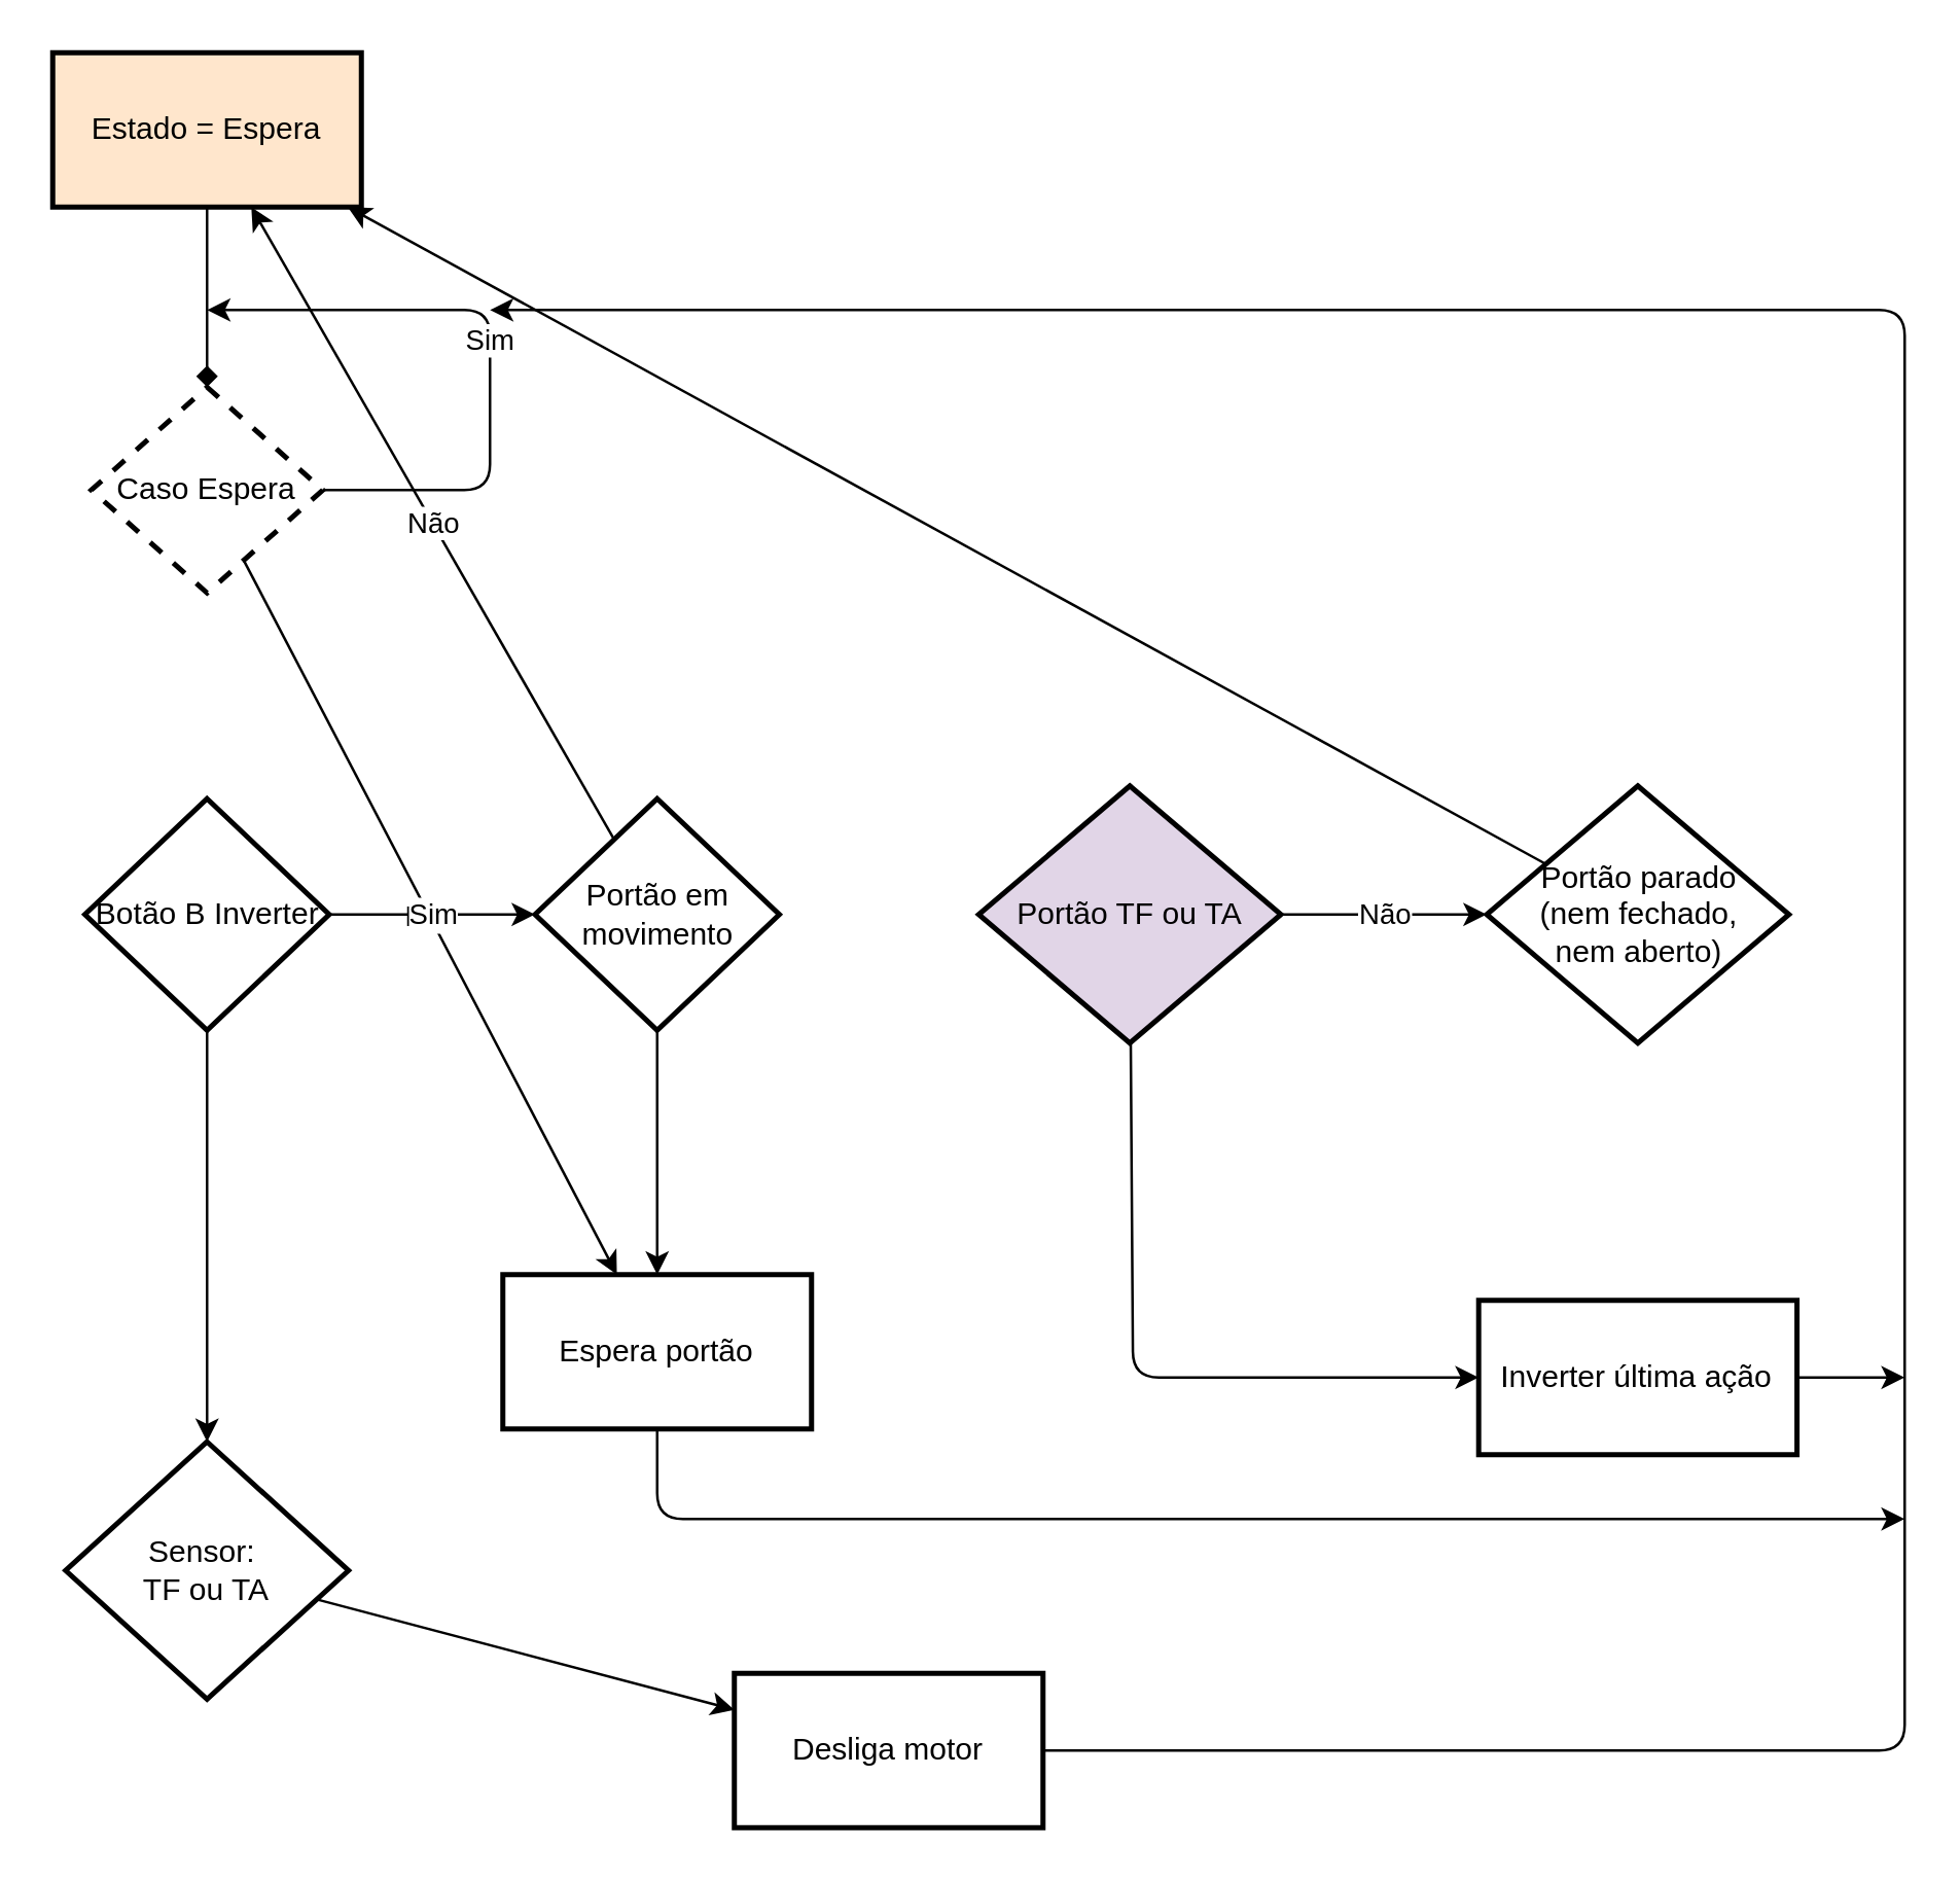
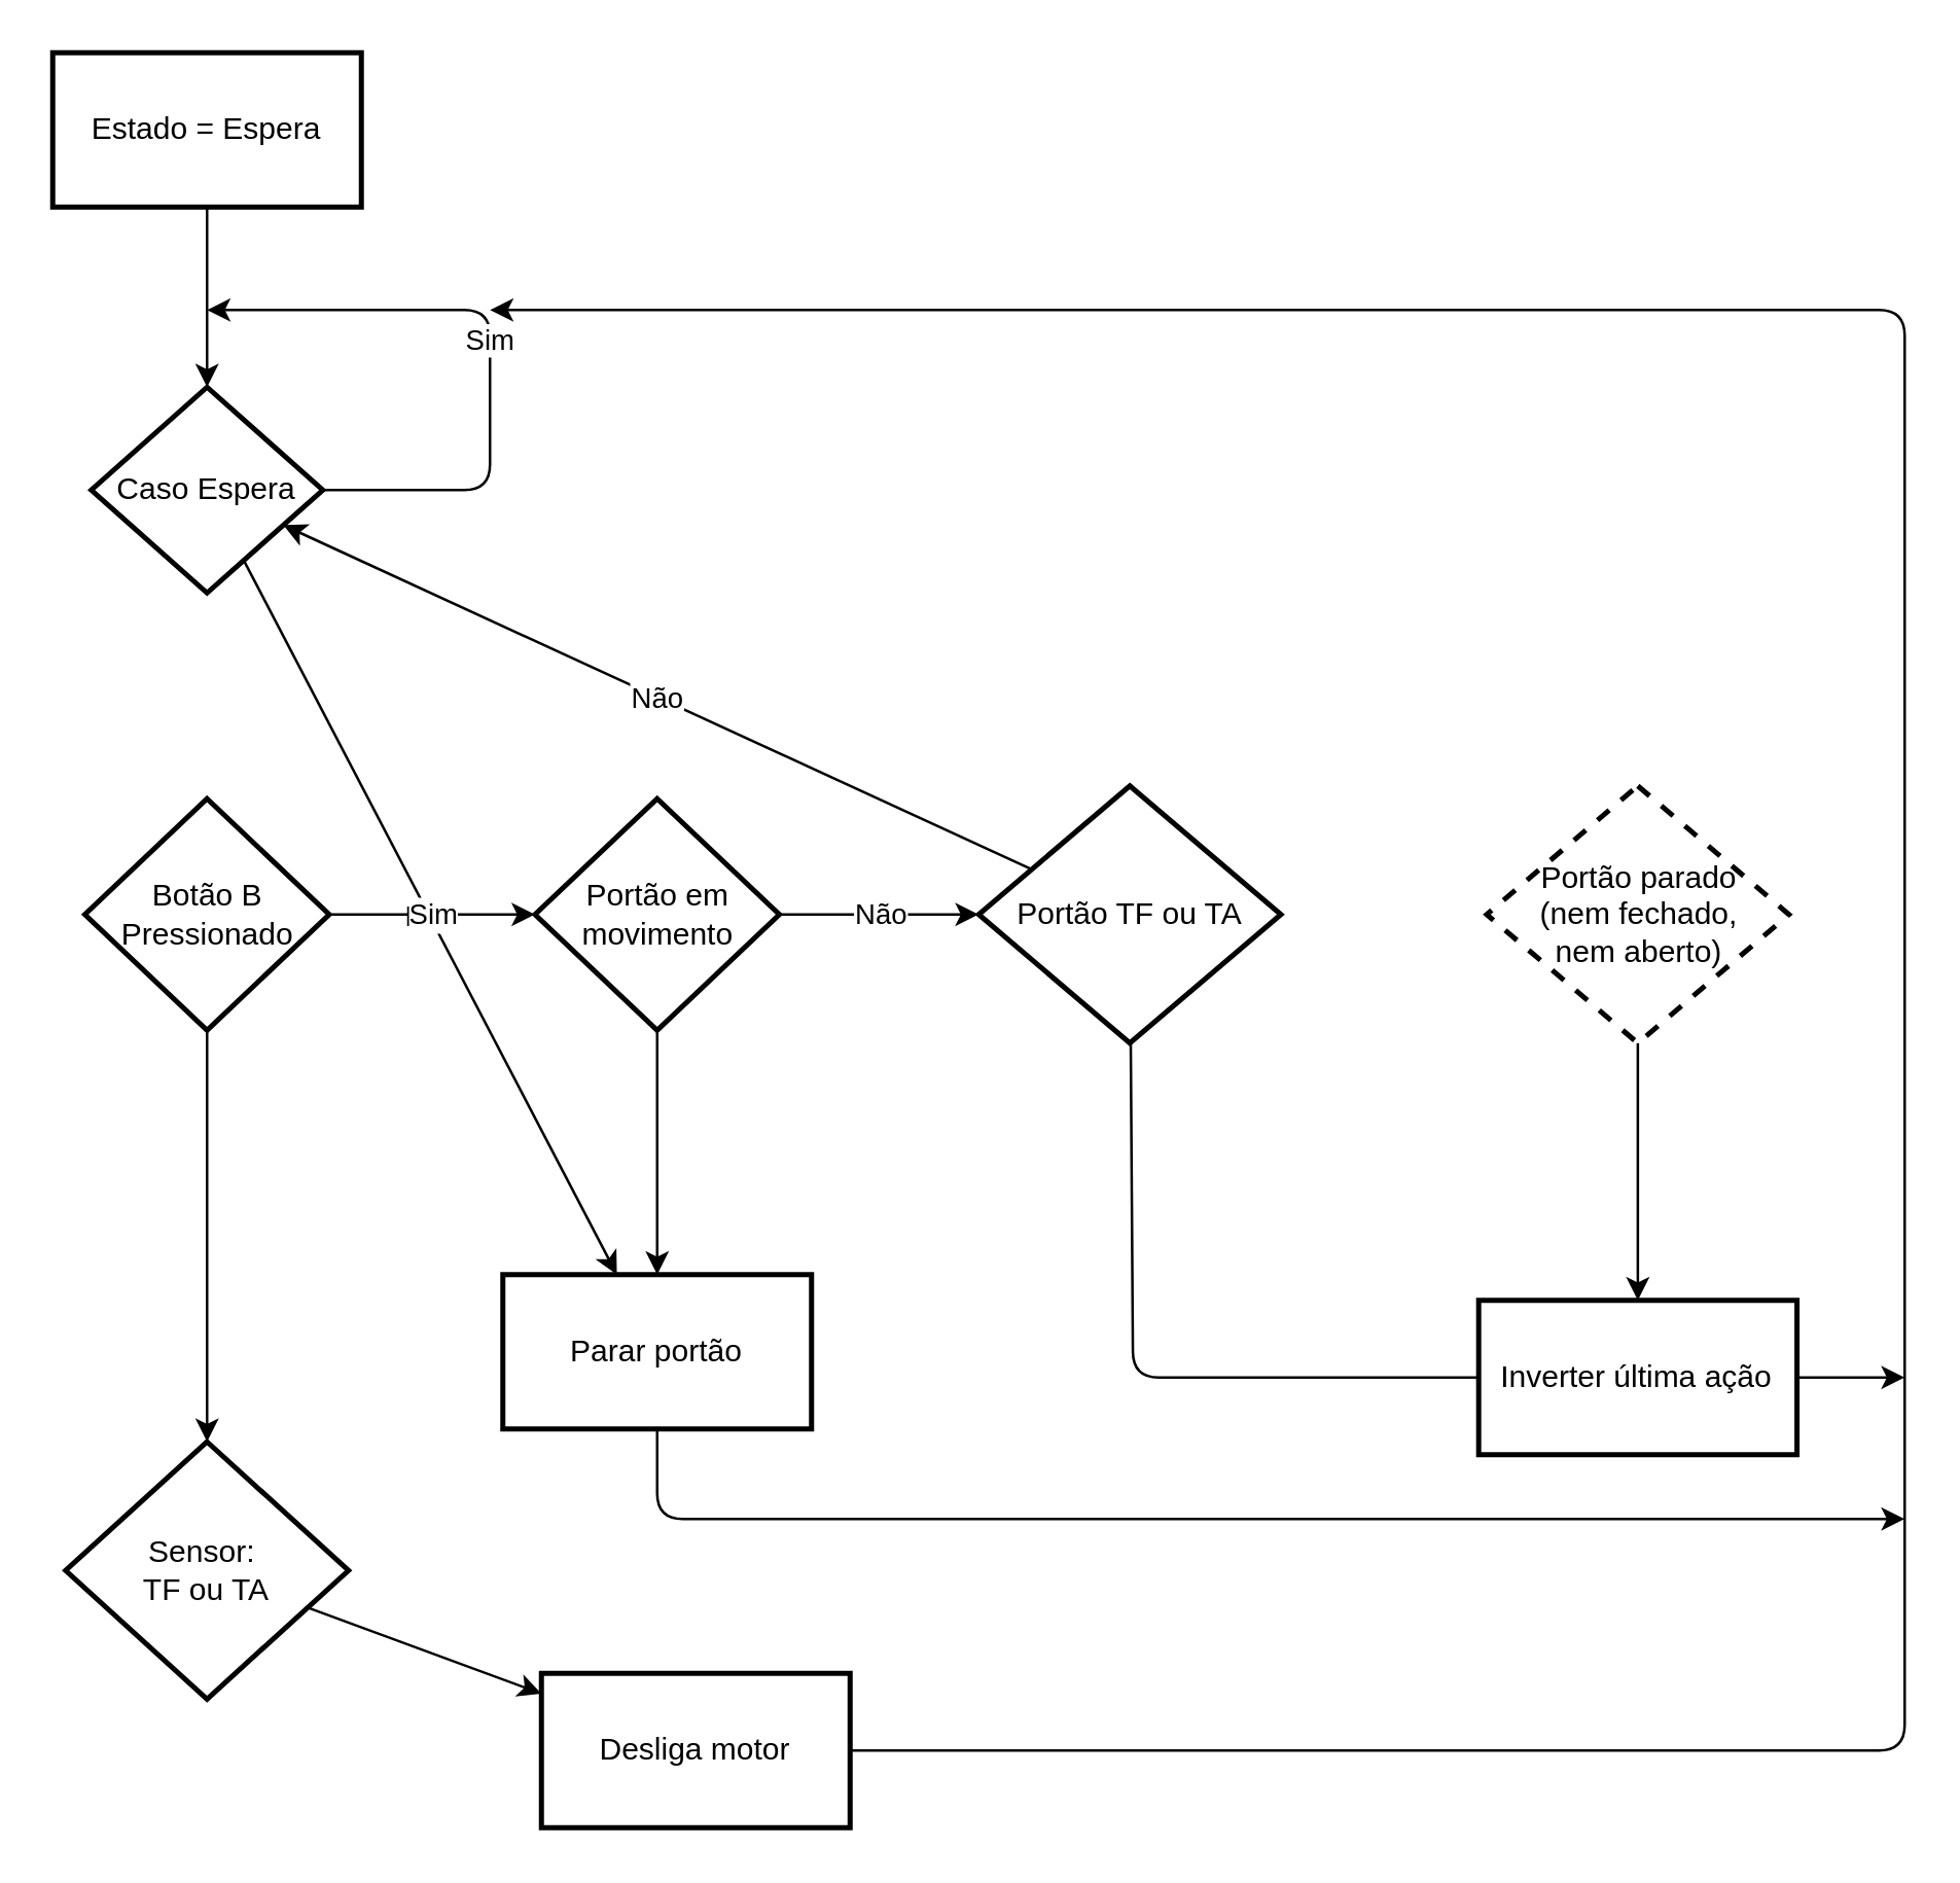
- <mxCell id="3" value="Estado = Espera" style="whiteSpace=wrap;html=1;strokeWidth=2;fillColor=#ffe6cc;" parent="1" vertex="1"><mxGeometry x="20" y="20" width="120" height="60" as="geometry" /></mxCell>
+ <mxCell id="3" value="Estado = Espera" style="whiteSpace=wrap;html=1;strokeWidth=2;" parent="1" vertex="1"><mxGeometry x="20" y="20" width="120" height="60" as="geometry" /></mxCell>
- <mxCell id="2" value="" style="edgeStyle=none;html=1;endArrow=diamond;" parent="1" source="3" target="6" edge="1"><mxGeometry relative="1" as="geometry" /></mxCell>
+ <mxCell id="2" value="" style="edgeStyle=none;html=1;" parent="1" source="3" target="6" edge="1"><mxGeometry relative="1" as="geometry" /></mxCell>
- <mxCell id="6" value="Caso Espera" style="rhombus;whiteSpace=wrap;html=1;strokeWidth=2;dashed=1;" parent="1" vertex="1"><mxGeometry x="35" y="150" width="90" height="80" as="geometry" /></mxCell>
+ <mxCell id="6" value="Caso Espera" style="rhombus;whiteSpace=wrap;html=1;strokeWidth=2;" parent="1" vertex="1"><mxGeometry x="35" y="150" width="90" height="80" as="geometry" /></mxCell>
- <mxCell id="18" value="" style="edgeStyle=none;html=1;" parent="1" source="19" target="3" edge="1"><mxGeometry relative="1" as="geometry" /></mxCell>
+ <mxCell id="18" value="" style="edgeStyle=none;html=1;" parent="1" source="19" target="21" edge="1"><mxGeometry relative="1" as="geometry" /></mxCell>
- <mxCell id="10" value="Não" style="edgeStyle=none;html=1;" parent="1" source="12" target="3" edge="1"><mxGeometry relative="1" as="geometry" /></mxCell>
+ <mxCell id="10" value="Não" style="edgeStyle=none;html=1;" parent="1" source="12" target="15" edge="1"><mxGeometry relative="1" as="geometry" /></mxCell>
- <mxCell id="9" value="Botão B Inverter" style="rhombus;whiteSpace=wrap;html=1;strokeWidth=2;" parent="1" vertex="1"><mxGeometry x="32.5" y="310" width="95" height="90" as="geometry" /></mxCell>
+ <mxCell id="9" value="Botão B Pressionado" style="rhombus;whiteSpace=wrap;html=1;strokeWidth=2;" parent="1" vertex="1"><mxGeometry x="32.5" y="310" width="95" height="90" as="geometry" /></mxCell>
- <mxCell id="15" value="Portão TF ou TA" style="rhombus;whiteSpace=wrap;html=1;strokeWidth=2;fillColor=#e1d5e7;" parent="1" vertex="1"><mxGeometry x="380" y="305" width="117.5" height="100" as="geometry" /></mxCell>
+ <mxCell id="15" value="Portão TF ou TA" style="rhombus;whiteSpace=wrap;html=1;strokeWidth=2;" parent="1" vertex="1"><mxGeometry x="380" y="305" width="117.5" height="100" as="geometry" /></mxCell>
- <mxCell id="13" value="Não" style="edgeStyle=none;html=1;" parent="1" source="15" target="19" edge="1"><mxGeometry relative="1" as="geometry" /></mxCell>
+ <mxCell id="13" value="Não" style="edgeStyle=none;html=1;" parent="1" source="15" target="6" edge="1"><mxGeometry relative="1" as="geometry" /></mxCell>
- <mxCell id="19" value="Portão parado&lt;br&gt;(nem fechado,&lt;br&gt;nem aberto)" style="rhombus;whiteSpace=wrap;html=1;strokeWidth=2;" parent="1" vertex="1"><mxGeometry x="577.5" y="305" width="117.5" height="100" as="geometry" /></mxCell>
+ <mxCell id="19" value="Portão parado&lt;br&gt;(nem fechado,&lt;br&gt;nem aberto)" style="rhombus;whiteSpace=wrap;html=1;strokeWidth=2;dashed=1;" parent="1" vertex="1"><mxGeometry x="577.5" y="305" width="117.5" height="100" as="geometry" /></mxCell>
- <mxCell id="17" value="Espera portão" style="whiteSpace=wrap;html=1;strokeWidth=2;" parent="1" vertex="1"><mxGeometry x="195" y="495" width="120" height="60" as="geometry" /></mxCell>
+ <mxCell id="17" value="Parar portão" style="whiteSpace=wrap;html=1;strokeWidth=2;" parent="1" vertex="1"><mxGeometry x="195" y="495" width="120" height="60" as="geometry" /></mxCell>
- <mxCell id="14" style="edgeStyle=none;html=1;entryX=0;entryY=0.5;entryDx=0;entryDy=0;" parent="1" source="15" target="21" edge="1"><mxGeometry relative="1" as="geometry"><Array as="points"><mxPoint x="440" y="535" /></Array></mxGeometry></mxCell>
+ <mxCell id="14" style="edgeStyle=none;html=1;entryX=0;entryY=0.5;entryDx=0;entryDy=0;endArrow=none;" parent="1" source="15" target="21" edge="1"><mxGeometry relative="1" as="geometry"><Array as="points"><mxPoint x="440" y="535" /></Array></mxGeometry></mxCell>
- <mxCell id="25" value="Desliga motor" style="whiteSpace=wrap;html=1;strokeWidth=2;" parent="1" vertex="1"><mxGeometry x="285" y="650" width="120" height="60" as="geometry" /></mxCell>
+ <mxCell id="25" value="Desliga motor" style="whiteSpace=wrap;html=1;strokeWidth=2;" parent="1" vertex="1"><mxGeometry x="210" y="650" width="120" height="60" as="geometry" /></mxCell>
